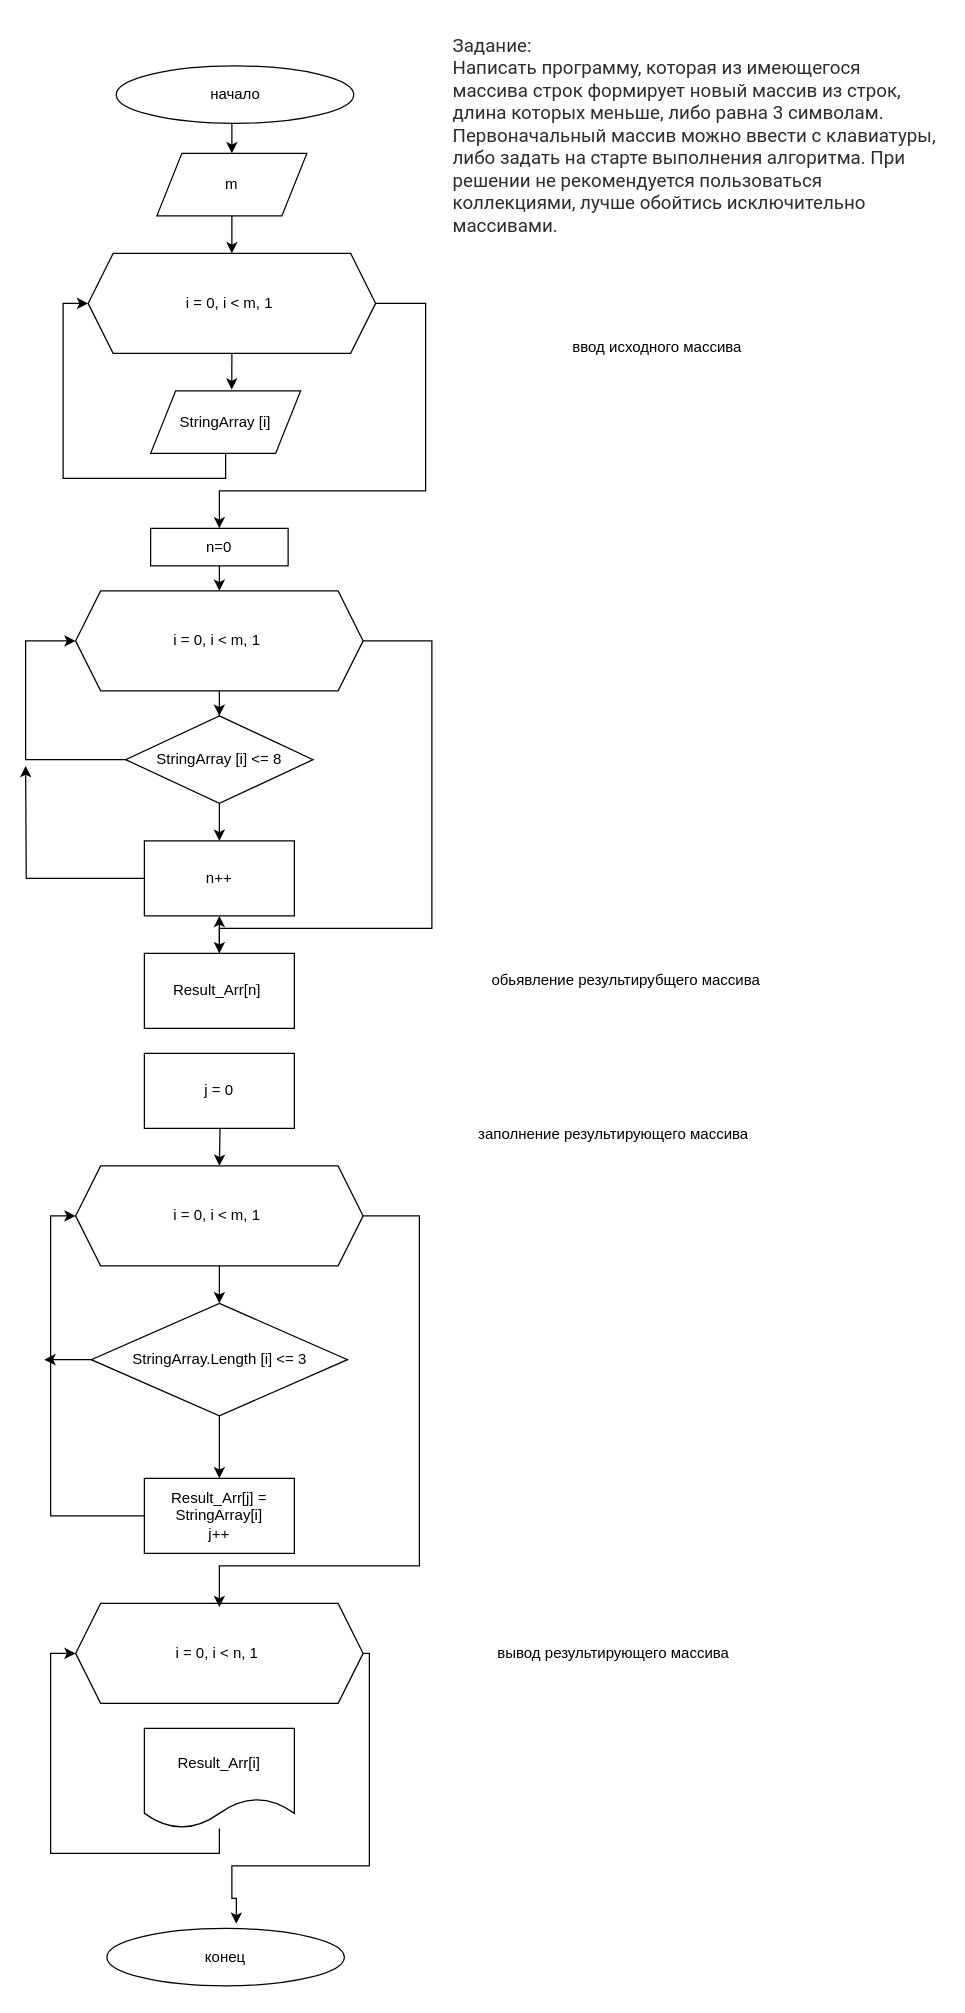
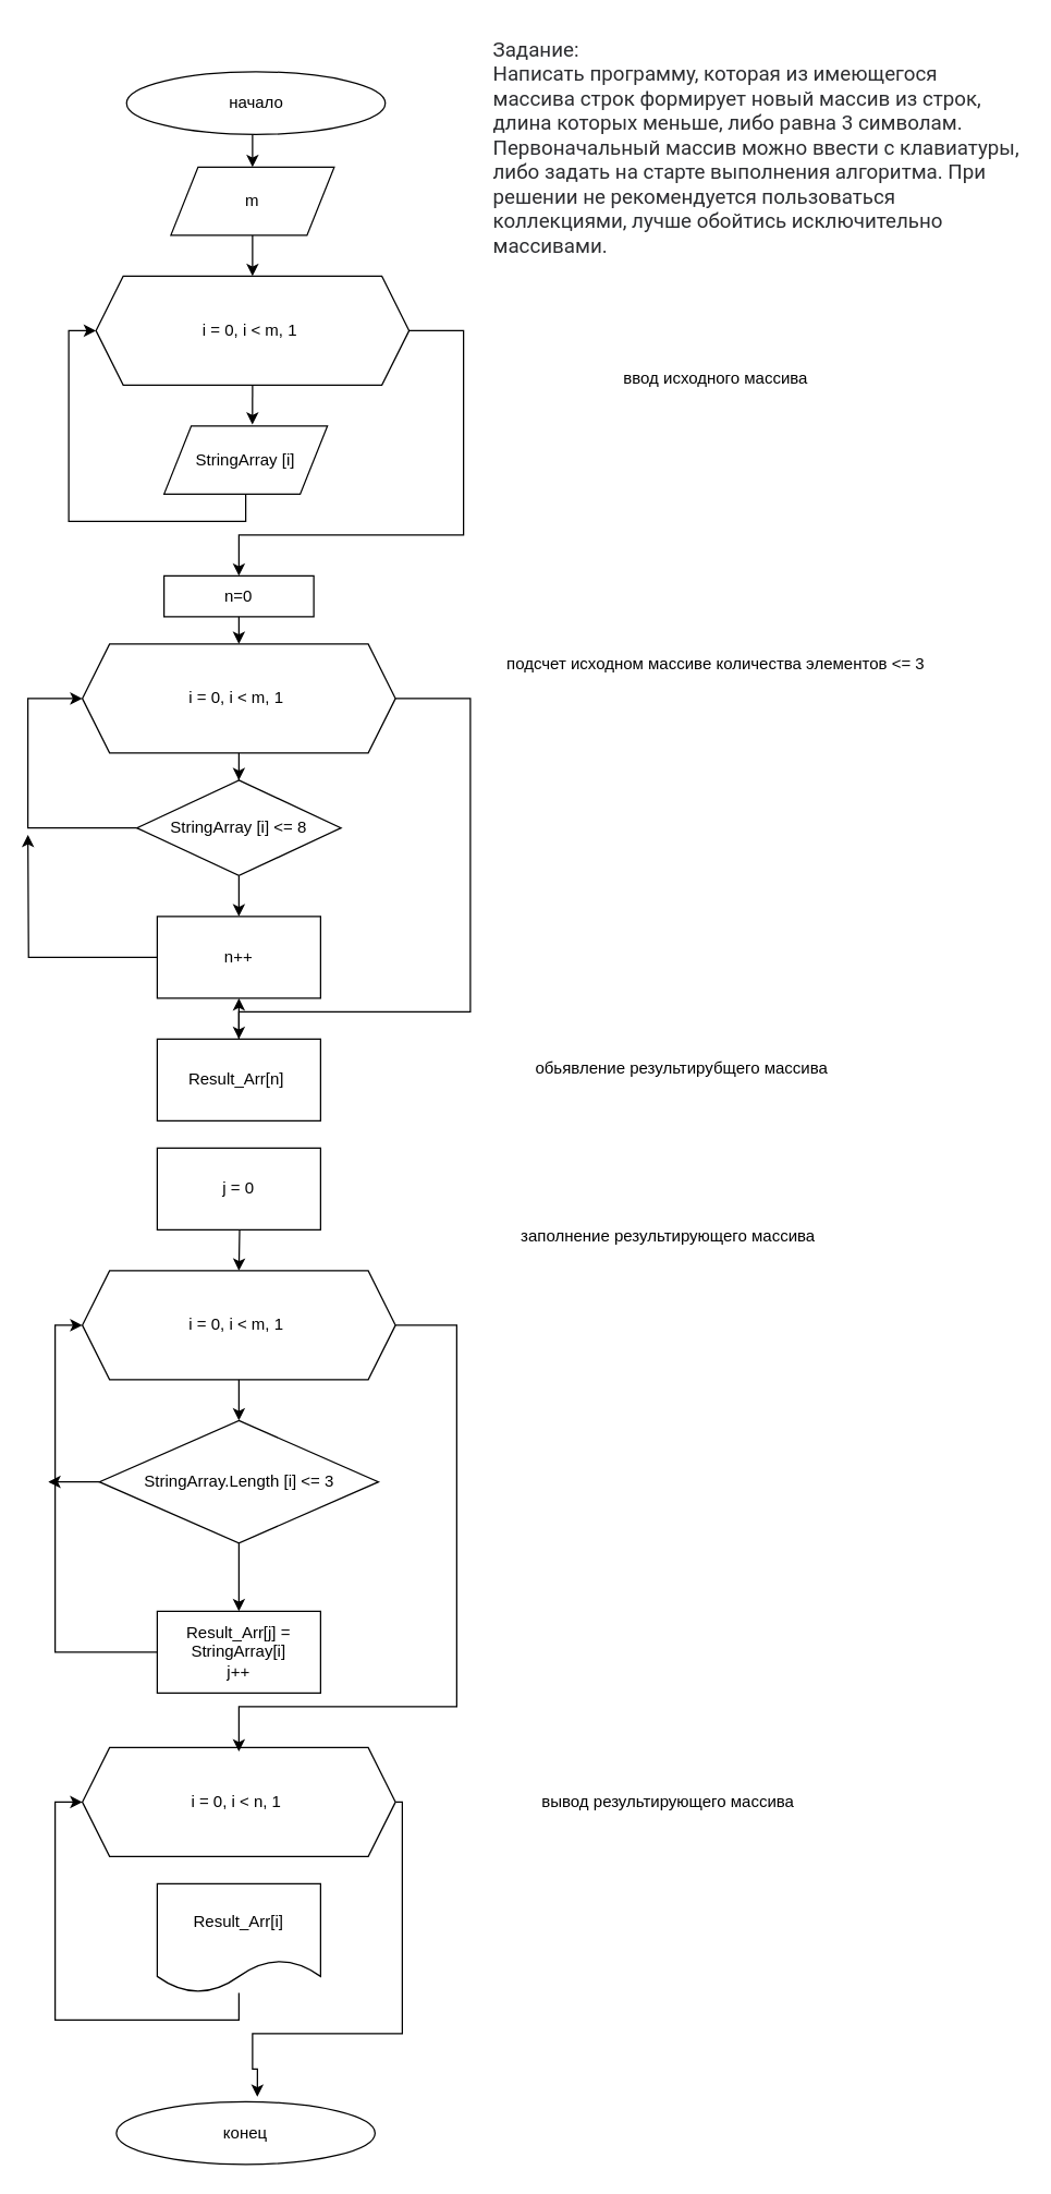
+ <mxCell id="41" value="подсчет исходном массиве количества элементов &amp;lt;= 3" style="text;html=1;align=center;verticalAlign=middle;resizable=0;points=[];autosize=1;strokeColor=none;fillColor=none;" vertex="1" parent="1"><mxGeometry x="360" y="472" width="330" height="30" as="geometry" /></mxCell>
